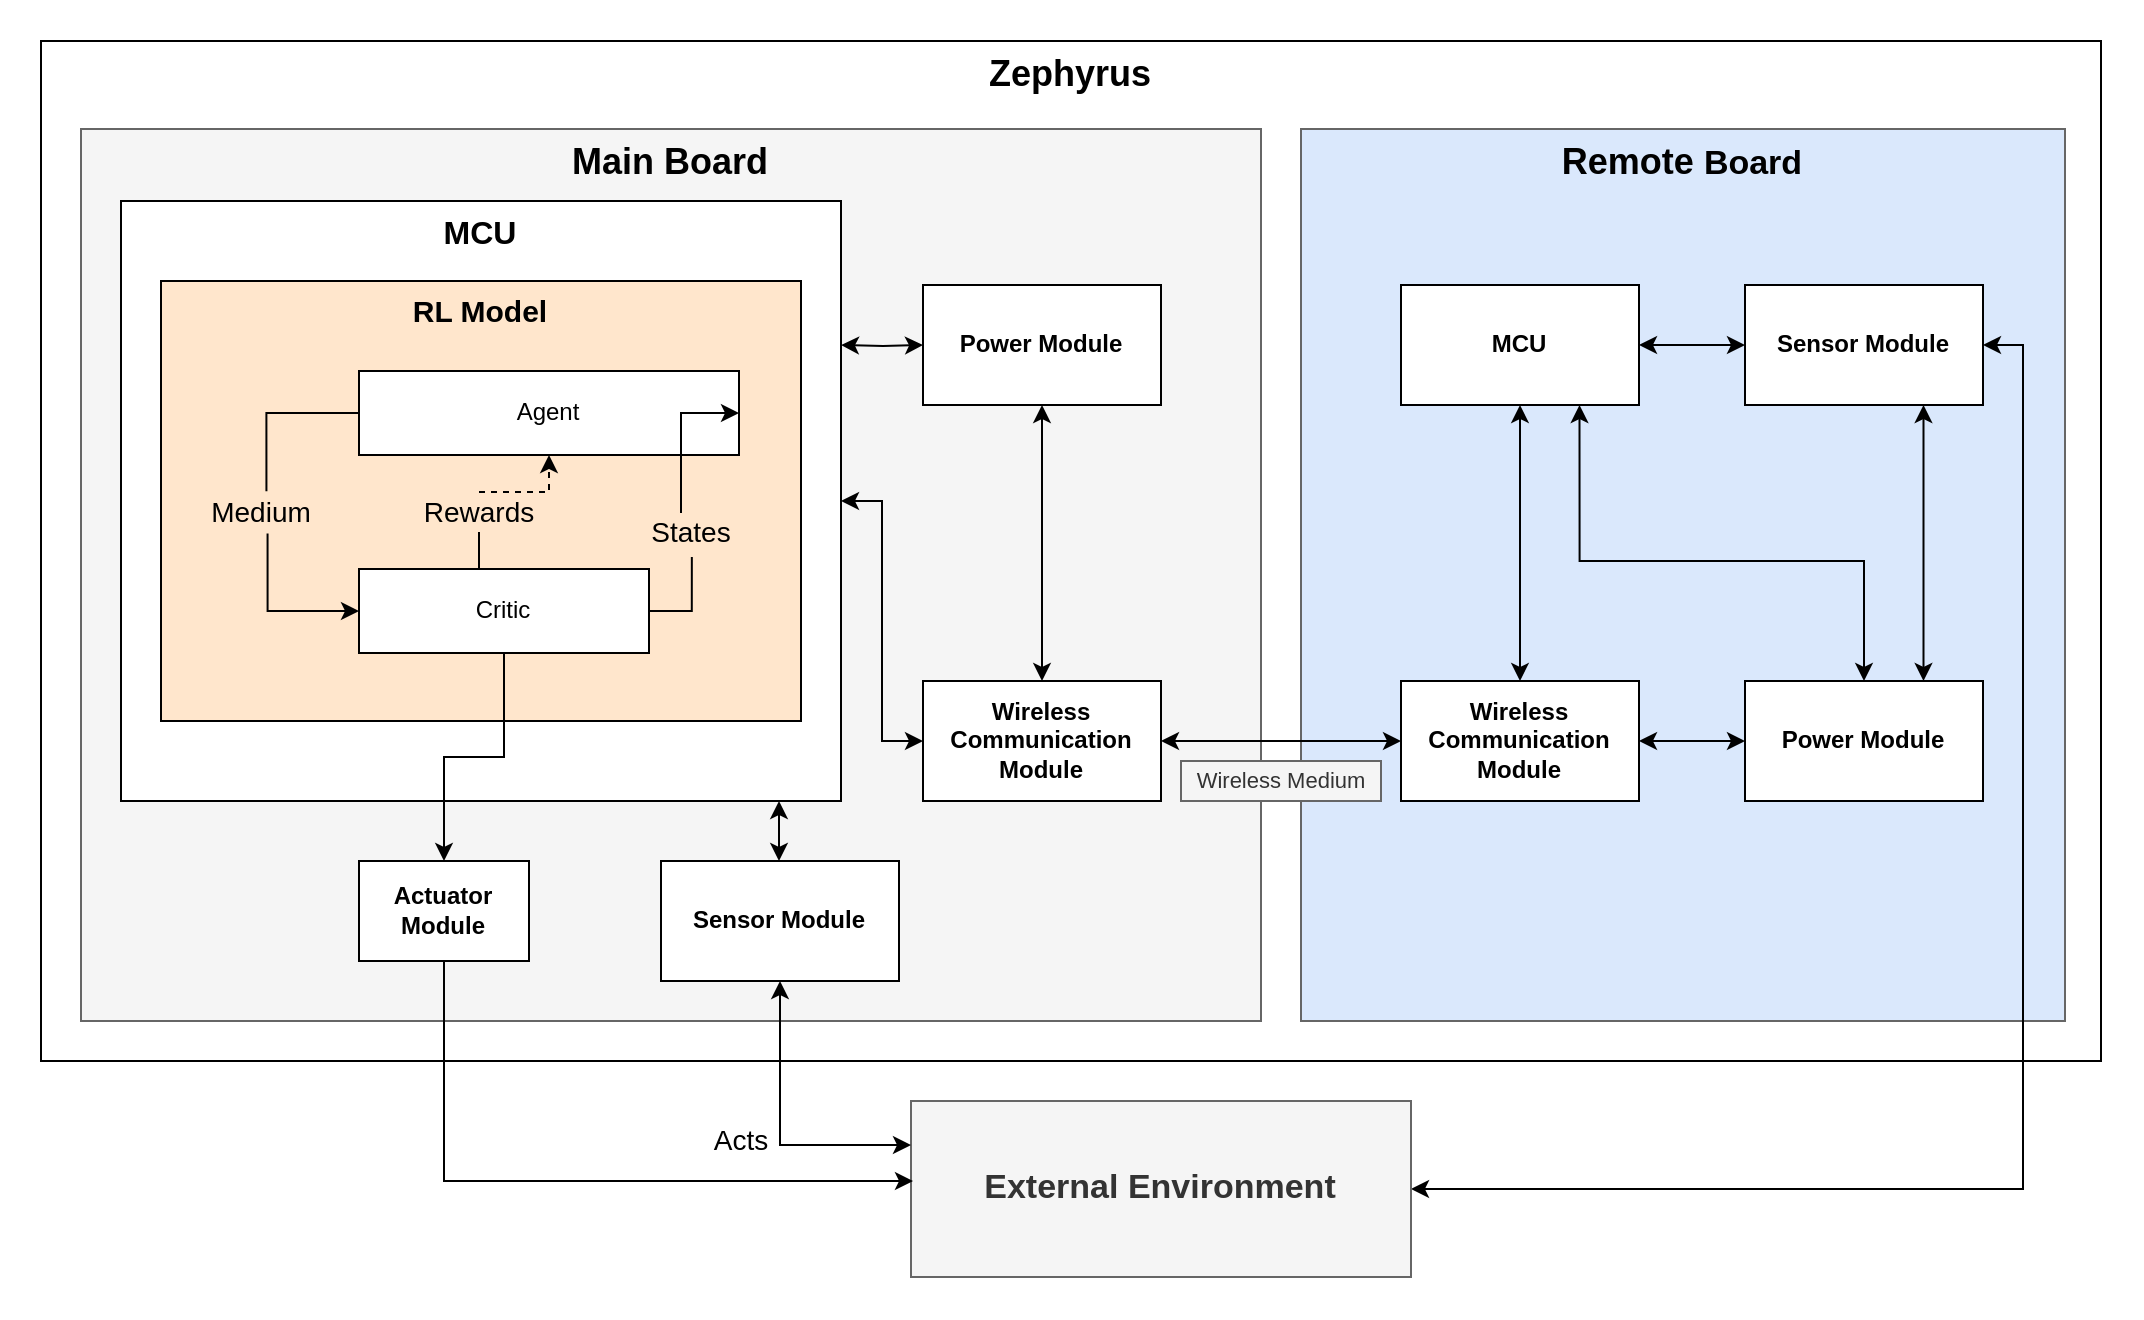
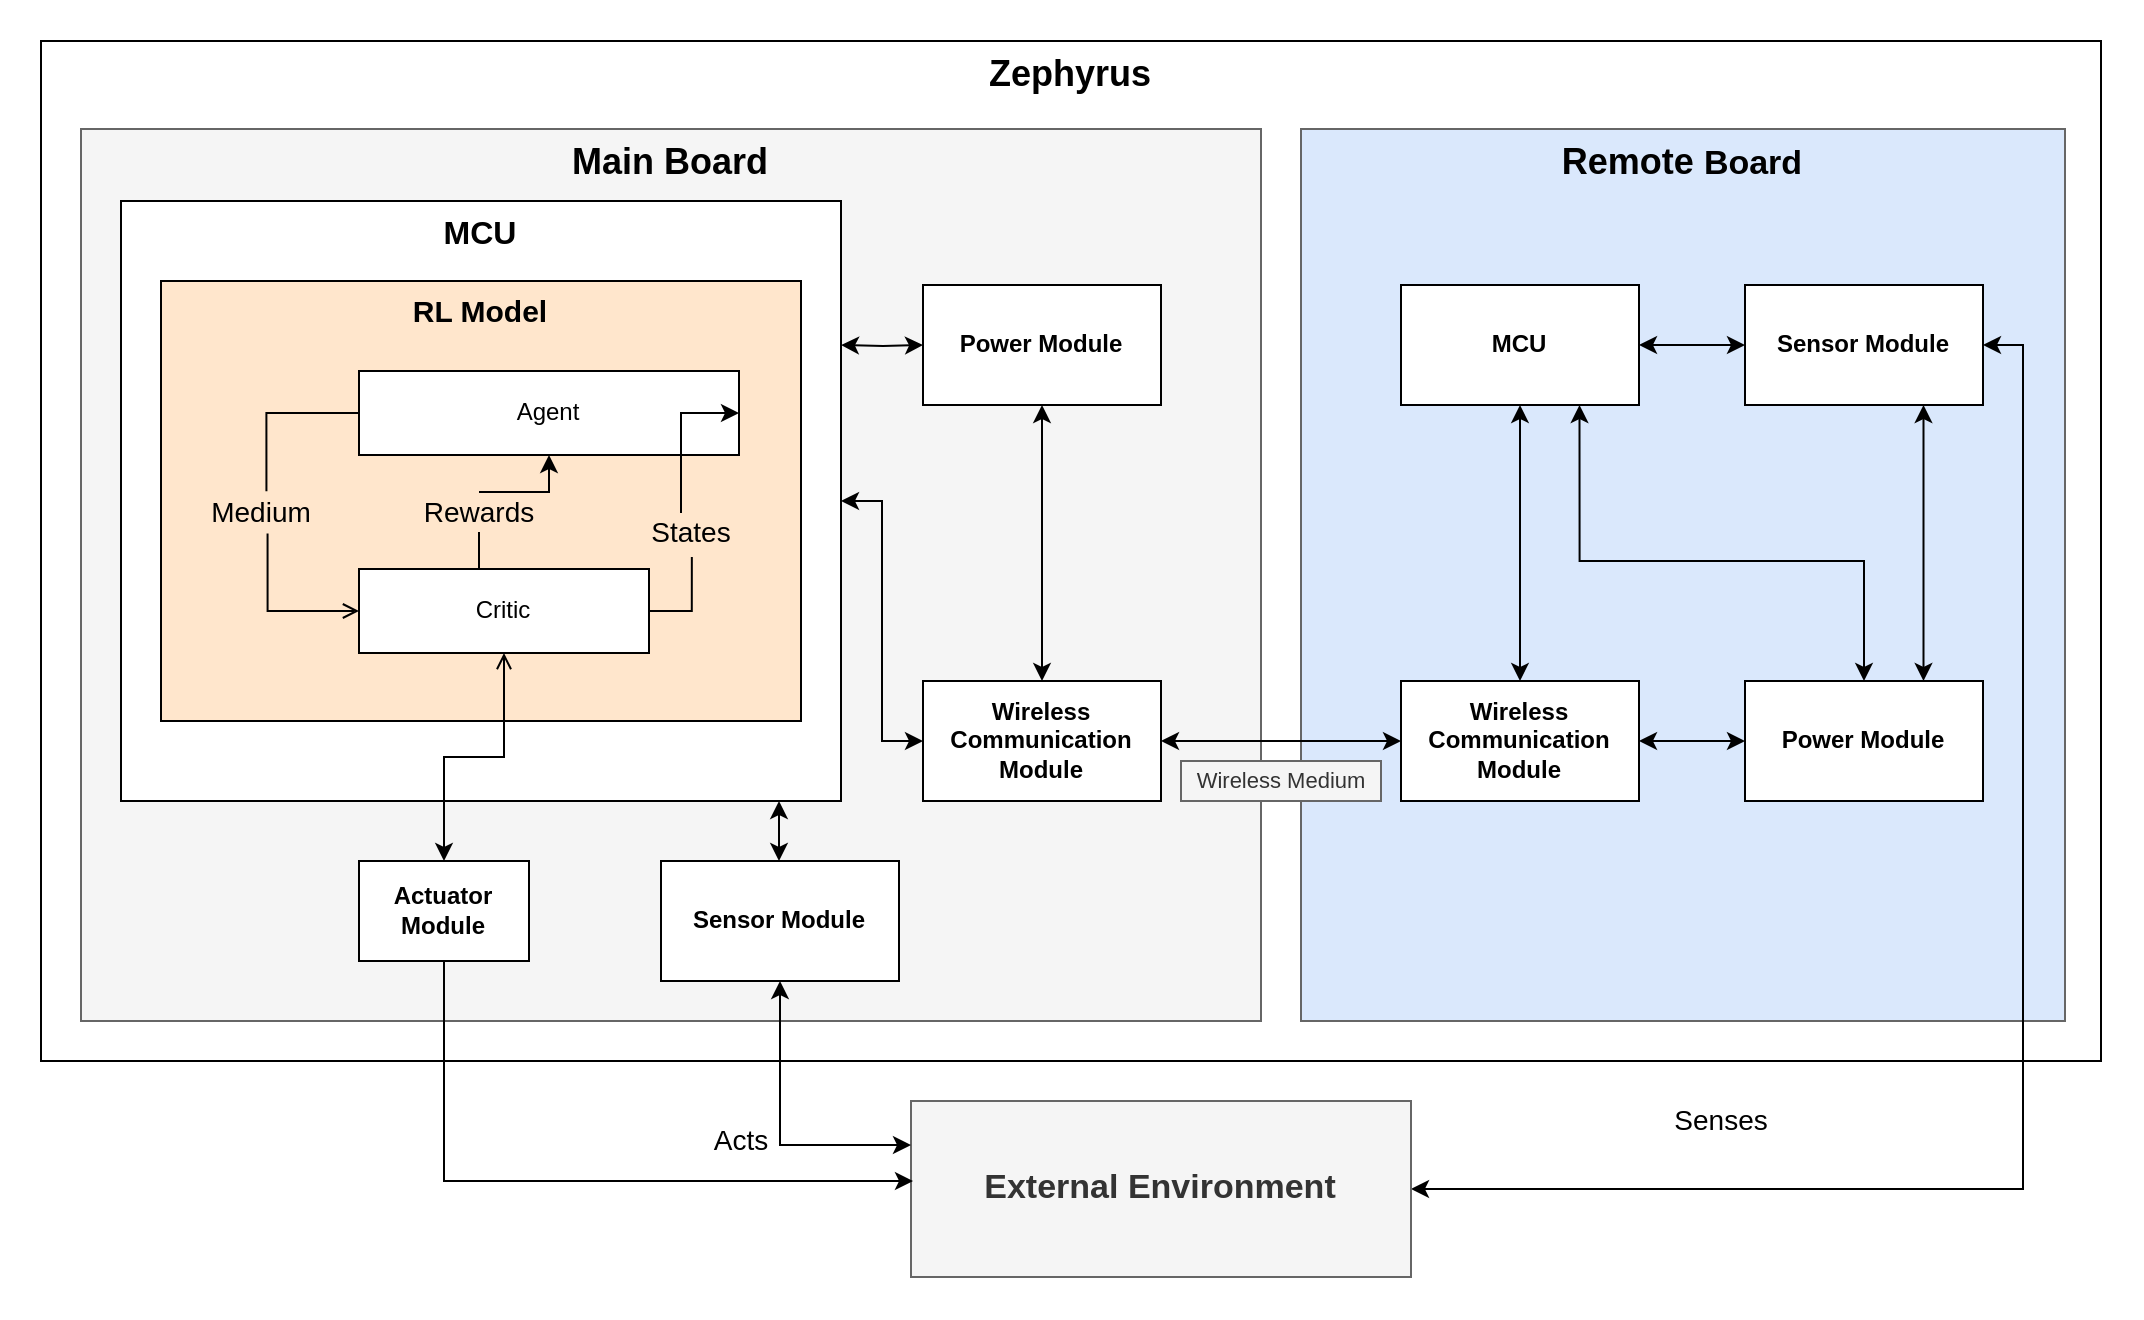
- <mxCell id="12" style="edgeStyle=orthogonalEdgeStyle;rounded=0;orthogonalLoop=1;jettySize=auto;html=1;exitX=0.5;exitY=0;exitDx=0;exitDy=0;entryX=0.5;entryY=1;entryDx=0;entryDy=0;startArrow=none;startFill=0;dashed=1;" parent="1" source="20" target="16" edge="1"><mxGeometry relative="1" as="geometry" /></mxCell>
+ <mxCell id="12" style="edgeStyle=orthogonalEdgeStyle;rounded=0;orthogonalLoop=1;jettySize=auto;html=1;exitX=0.5;exitY=0;exitDx=0;exitDy=0;entryX=0.5;entryY=1;entryDx=0;entryDy=0;startArrow=none;startFill=0;" parent="1" source="20" target="16" edge="1"><mxGeometry relative="1" as="geometry" /></mxCell>
- <mxCell id="15" style="edgeStyle=orthogonalEdgeStyle;rounded=0;orthogonalLoop=1;jettySize=auto;html=1;exitX=0.541;exitY=1.014;exitDx=0;exitDy=0;entryX=0;entryY=0.5;entryDx=0;entryDy=0;startArrow=none;startFill=0;exitPerimeter=0;" parent="1" source="22" target="14" edge="1"><mxGeometry relative="1" as="geometry" /></mxCell>
+ <mxCell id="15" style="edgeStyle=orthogonalEdgeStyle;rounded=0;orthogonalLoop=1;jettySize=auto;html=1;exitX=0.541;exitY=1.014;exitDx=0;exitDy=0;entryX=0;entryY=0.5;entryDx=0;entryDy=0;startArrow=none;startFill=0;exitPerimeter=0;endArrow=open;" parent="1" source="22" target="14" edge="1"><mxGeometry relative="1" as="geometry" /></mxCell>
- <mxCell id="24" style="edgeStyle=orthogonalEdgeStyle;rounded=0;orthogonalLoop=1;jettySize=auto;html=1;exitX=0.5;exitY=0;exitDx=0;exitDy=0;entryX=0.5;entryY=1;entryDx=0;entryDy=0;startArrow=classic;startFill=1;endArrow=none;endFill=0;" parent="1" source="26" target="14" edge="1"><mxGeometry relative="1" as="geometry" /></mxCell>
+ <mxCell id="24" style="edgeStyle=orthogonalEdgeStyle;rounded=0;orthogonalLoop=1;jettySize=auto;html=1;exitX=0.5;exitY=0;exitDx=0;exitDy=0;entryX=0.5;entryY=1;entryDx=0;entryDy=0;startArrow=classic;startFill=1;endArrow=open;endFill=0;" parent="1" source="26" target="14" edge="1"><mxGeometry relative="1" as="geometry" /></mxCell>
+ <mxCell id="11" value="&lt;font style=&quot;font-size: 14px&quot;&gt;Senses&lt;/font&gt;" style="text;html=1;align=center;verticalAlign=middle;resizable=0;points=[];;autosize=1;" parent="1" vertex="1"><mxGeometry x="830" y="550" width="60" height="20" as="geometry" /></mxCell>
